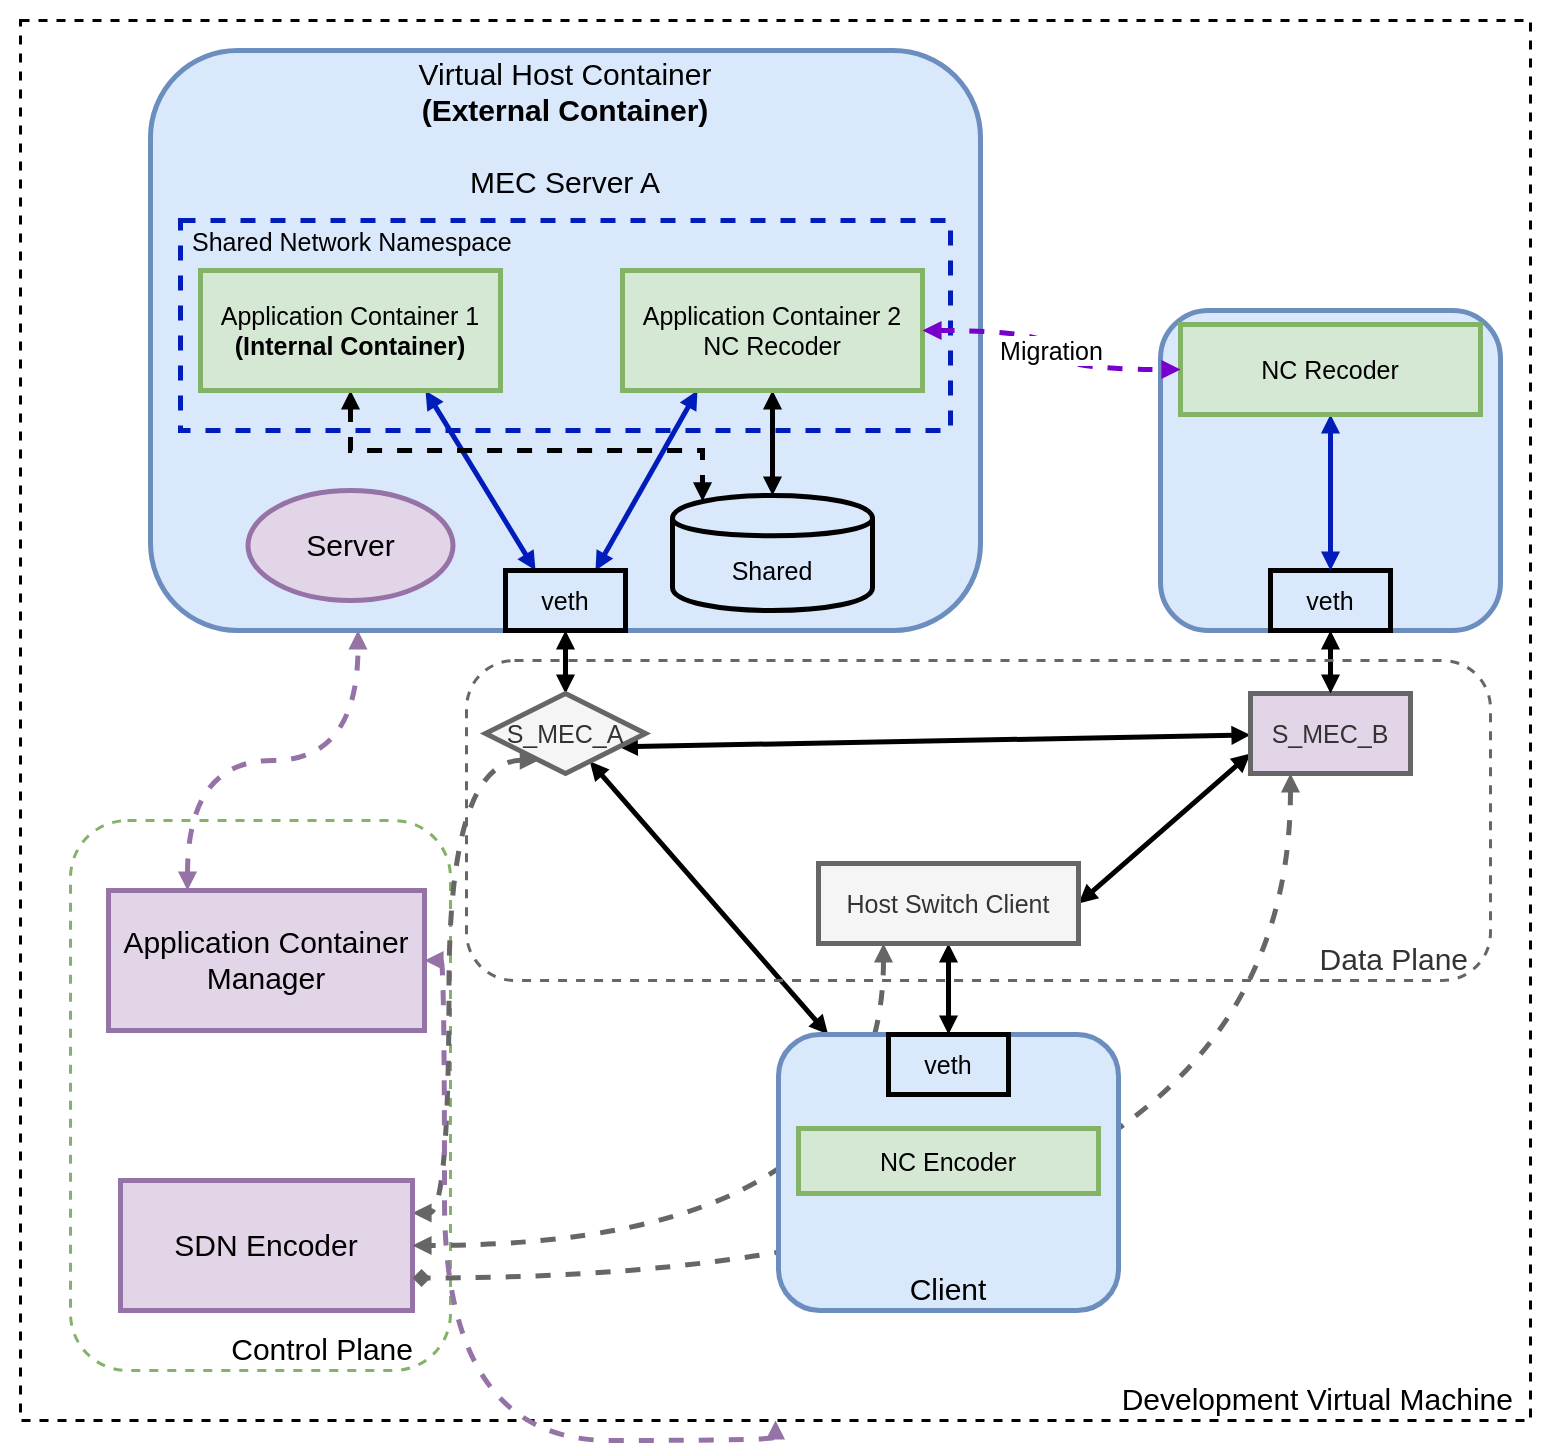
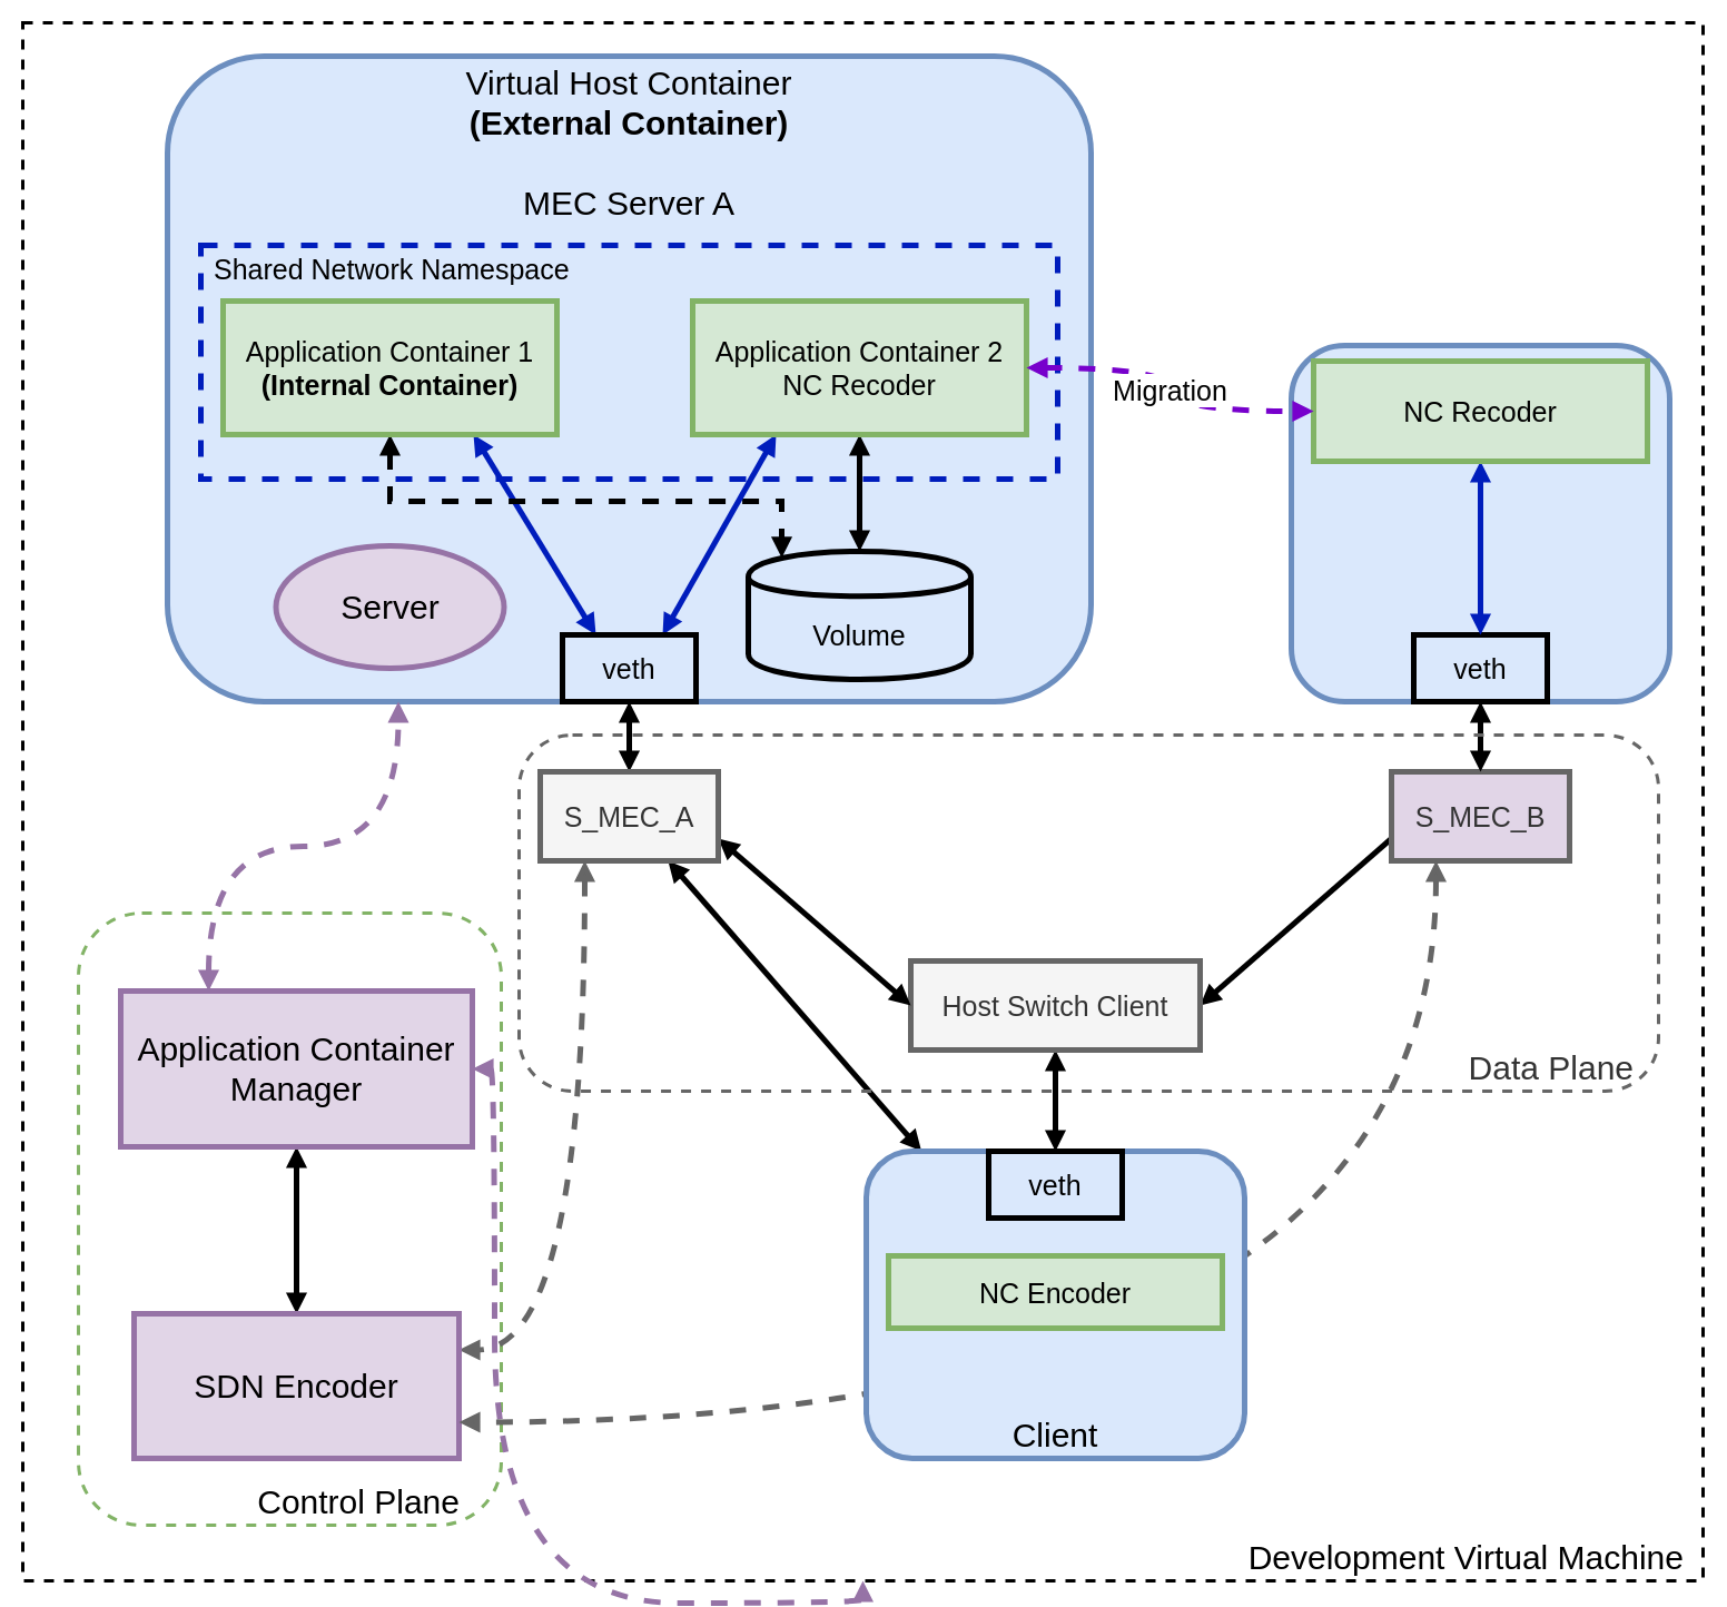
- <mxCell id="12" value="Shared" style="shape=cylinder;whiteSpace=wrap;html=1;boundedLbl=1;backgroundOutline=1;rounded=0;strokeWidth=5;fillColor=none;fontSize=25;align=center;" vertex="1" parent="1"><mxGeometry x="672" y="495" width="200" height="115" as="geometry" /></mxCell>
+ <mxCell id="12" value="Volume" style="shape=cylinder;whiteSpace=wrap;html=1;boundedLbl=1;backgroundOutline=1;rounded=0;strokeWidth=5;fillColor=none;fontSize=25;align=center;" vertex="1" parent="1"><mxGeometry x="672" y="495" width="200" height="115" as="geometry" /></mxCell>
- <mxCell id="22" value="S_MEC_A" style="rhombus;whiteSpace=wrap;html=1;strokeWidth=5;fillColor=#f5f5f5;fontSize=25;fontColor=#333333;align=center;strokeColor=#666666;" vertex="1" parent="1"><mxGeometry x="485" y="693" width="160" height="80" as="geometry" /></mxCell>
+ <mxCell id="22" value="S_MEC_A" style="rounded=0;whiteSpace=wrap;html=1;strokeWidth=5;fillColor=#f5f5f5;fontSize=25;fontColor=#333333;align=center;strokeColor=#666666;" vertex="1" parent="1"><mxGeometry x="485" y="693" width="160" height="80" as="geometry" /></mxCell>
- <mxCell id="20" style="edgeStyle=none;rounded=0;orthogonalLoop=1;jettySize=auto;html=1;exitX=1;exitY=0.75;exitDx=0;exitDy=0;startArrow=block;startFill=1;endArrow=block;endFill=1;strokeColor=#000000;strokeWidth=5;fontSize=25;fontColor=#000000;" edge="1" parent="1" source="22" target="23"><mxGeometry relative="1" as="geometry" /></mxCell>
+ <mxCell id="20" style="edgeStyle=none;rounded=0;orthogonalLoop=1;jettySize=auto;html=1;exitX=1;exitY=0.75;exitDx=0;exitDy=0;entryX=0;entryY=0.5;entryDx=0;entryDy=0;startArrow=block;startFill=1;endArrow=block;endFill=1;strokeColor=#000000;strokeWidth=5;fontSize=25;fontColor=#000000;" edge="1" parent="1" source="22" target="18"><mxGeometry relative="1" as="geometry" /></mxCell>
- <mxCell id="17" style="edgeStyle=none;rounded=0;orthogonalLoop=1;jettySize=auto;html=1;exitX=1;exitY=0.5;exitDx=0;exitDy=0;entryX=0;entryY=0.75;entryDx=0;entryDy=0;startArrow=block;startFill=1;endArrow=block;endFill=1;strokeColor=#000000;strokeWidth=5;fontSize=25;fontColor=#000000;" edge="1" parent="1" source="18" target="23"><mxGeometry relative="1" as="geometry" /></mxCell>
+ <mxCell id="17" style="edgeStyle=none;rounded=0;orthogonalLoop=1;jettySize=auto;html=1;exitX=1;exitY=0.5;exitDx=0;exitDy=0;entryX=0;entryY=0.75;entryDx=0;entryDy=0;startArrow=block;startFill=1;endArrow=none;endFill=1;strokeColor=#000000;strokeWidth=5;fontSize=25;fontColor=#000000;" edge="1" parent="1" source="18" target="23"><mxGeometry relative="1" as="geometry" /></mxCell>
+ <mxCell id="30" value="" style="rounded=0;orthogonalLoop=1;jettySize=auto;html=1;startArrow=block;startFill=1;endArrow=block;endFill=1;strokeColor=#000000;strokeWidth=5;fontSize=25;fontColor=#000000;" edge="1" parent="1" source="31" target="34"><mxGeometry relative="1" as="geometry" /></mxCell>
- <mxCell id="35" style="edgeStyle=orthogonalEdgeStyle;curved=1;rounded=0;orthogonalLoop=1;jettySize=auto;html=1;exitX=0.25;exitY=1;exitDx=0;exitDy=0;entryX=1;entryY=0.5;entryDx=0;entryDy=0;dashed=1;startArrow=block;startFill=1;endArrow=block;endFill=1;strokeColor=#666666;strokeWidth=5;fontSize=30;fontColor=#000000;fillColor=#f5f5f5;" edge="1" parent="1" source="18" target="31"><mxGeometry relative="1" as="geometry" /></mxCell>
- <mxCell id="36" style="edgeStyle=orthogonalEdgeStyle;curved=1;rounded=0;orthogonalLoop=1;jettySize=auto;html=1;exitX=0.25;exitY=1;exitDx=0;exitDy=0;entryX=1;entryY=0.75;entryDx=0;entryDy=0;dashed=1;startArrow=block;startFill=1;endArrow=diamond;endFill=1;strokeColor=#666666;strokeWidth=5;fontSize=30;fontColor=#000000;fillColor=#f5f5f5;" edge="1" parent="1" source="23" target="31"><mxGeometry relative="1" as="geometry" /></mxCell>
+ <mxCell id="36" style="edgeStyle=orthogonalEdgeStyle;curved=1;rounded=0;orthogonalLoop=1;jettySize=auto;html=1;exitX=0.25;exitY=1;exitDx=0;exitDy=0;entryX=1;entryY=0.75;entryDx=0;entryDy=0;dashed=1;startArrow=block;startFill=1;endArrow=block;endFill=1;strokeColor=#666666;strokeWidth=5;fontSize=30;fontColor=#000000;fillColor=#f5f5f5;" edge="1" parent="1" source="23" target="31"><mxGeometry relative="1" as="geometry" /></mxCell>
